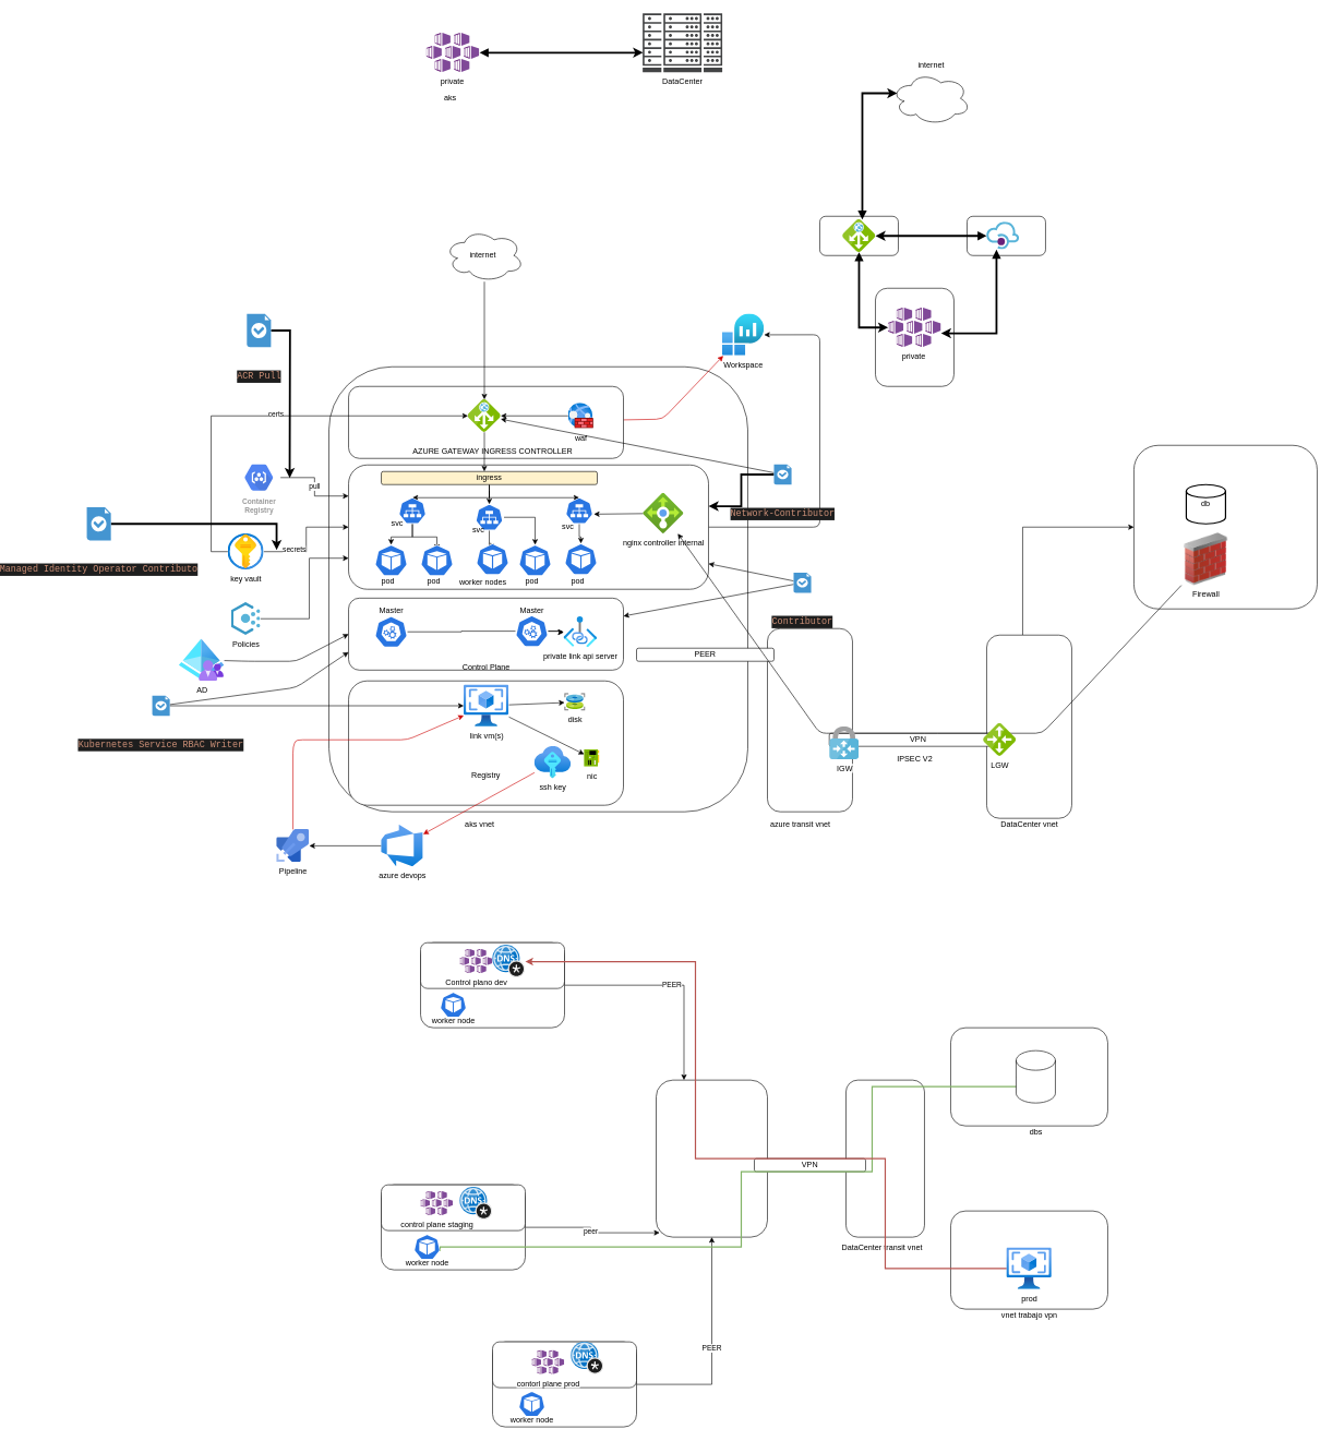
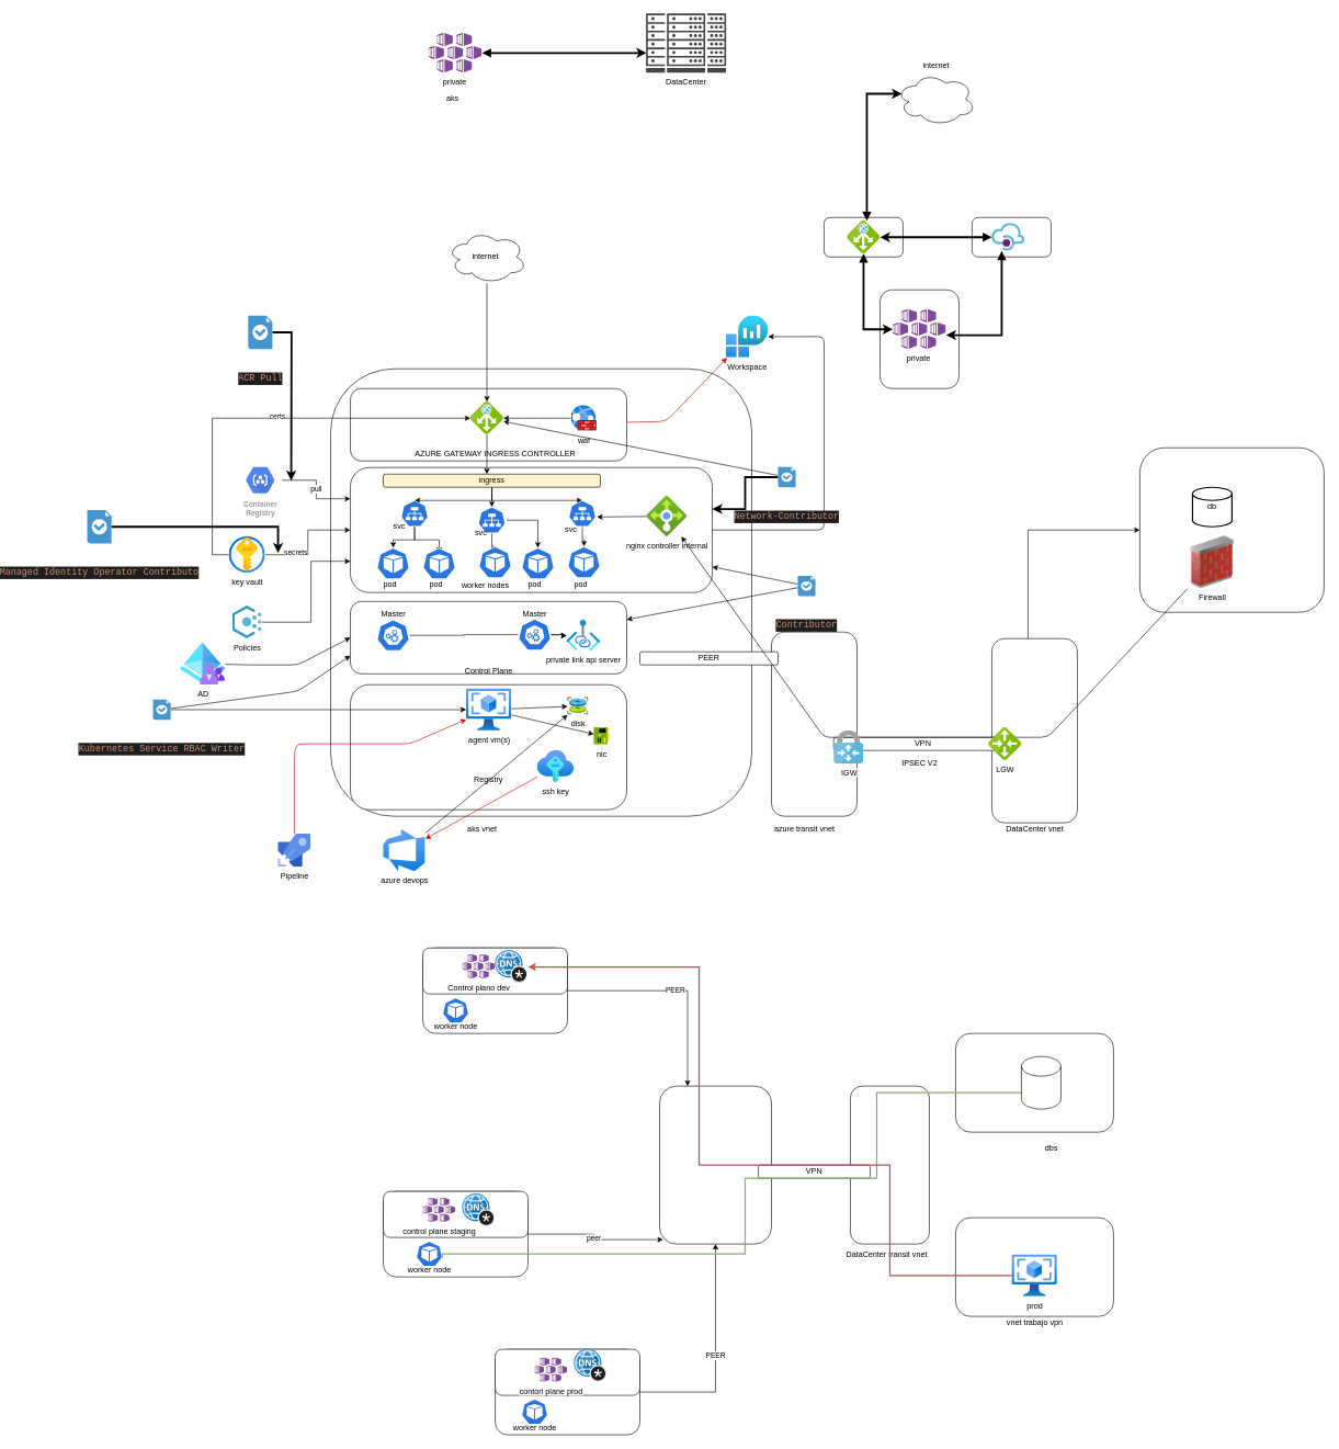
- <mxCell id="131" value="link vm(s)" style="aspect=fixed;html=1;points=[];align=center;image;fontSize=12;image=img/lib/azure2/compute/VM_Images_Classic.svg;" parent="1" vertex="1"><mxGeometry x="596" y="1046" width="69" height="64" as="geometry" /></mxCell>
+ <mxCell id="131" value="agent vm(s)" style="aspect=fixed;html=1;points=[];align=center;image;fontSize=12;image=img/lib/azure2/compute/VM_Images_Classic.svg;" parent="1" vertex="1"><mxGeometry x="596" y="1046" width="69" height="64" as="geometry" /></mxCell>
- <mxCell id="133" value="nic" style="sketch=0;aspect=fixed;html=1;points=[];align=center;image;fontSize=12;image=img/lib/mscae/NetworkInterfaceCard.svg;" parent="1" vertex="1"><mxGeometry x="780" y="1144.5" width="23.76" height="27" as="geometry" /></mxCell>
+ <mxCell id="133" value="nic" style="sketch=0;aspect=fixed;html=1;points=[];align=center;image;fontSize=12;image=img/lib/mscae/NetworkInterfaceCard.svg;" parent="1" vertex="1"><mxGeometry x="790" y="1104.5" width="23.76" height="27" as="geometry" /></mxCell>
- <mxCell id="139" style="edgeStyle=none;html=1;" parent="1" source="140" target="142" edge="1"><mxGeometry relative="1" as="geometry" /></mxCell>
+ <mxCell id="139" style="edgeStyle=none;html=1;" parent="1" source="140" target="132" edge="1"><mxGeometry relative="1" as="geometry" /></mxCell>
- <mxCell id="7" value="dbs" style="text;html=1;align=center;verticalAlign=middle;resizable=0;points=[];autosize=1;strokeColor=none;fillColor=none;" parent="1" vertex="1"><mxGeometry x="1455" y="1720" width="30" height="20" as="geometry" /></mxCell>
+ <mxCell id="7" value="dbs" style="text;html=1;align=center;verticalAlign=middle;resizable=0;points=[];autosize=1;strokeColor=none;fillColor=none;" parent="1" vertex="1"><mxGeometry x="1470" y="1735" width="30" height="20" as="geometry" /></mxCell>
